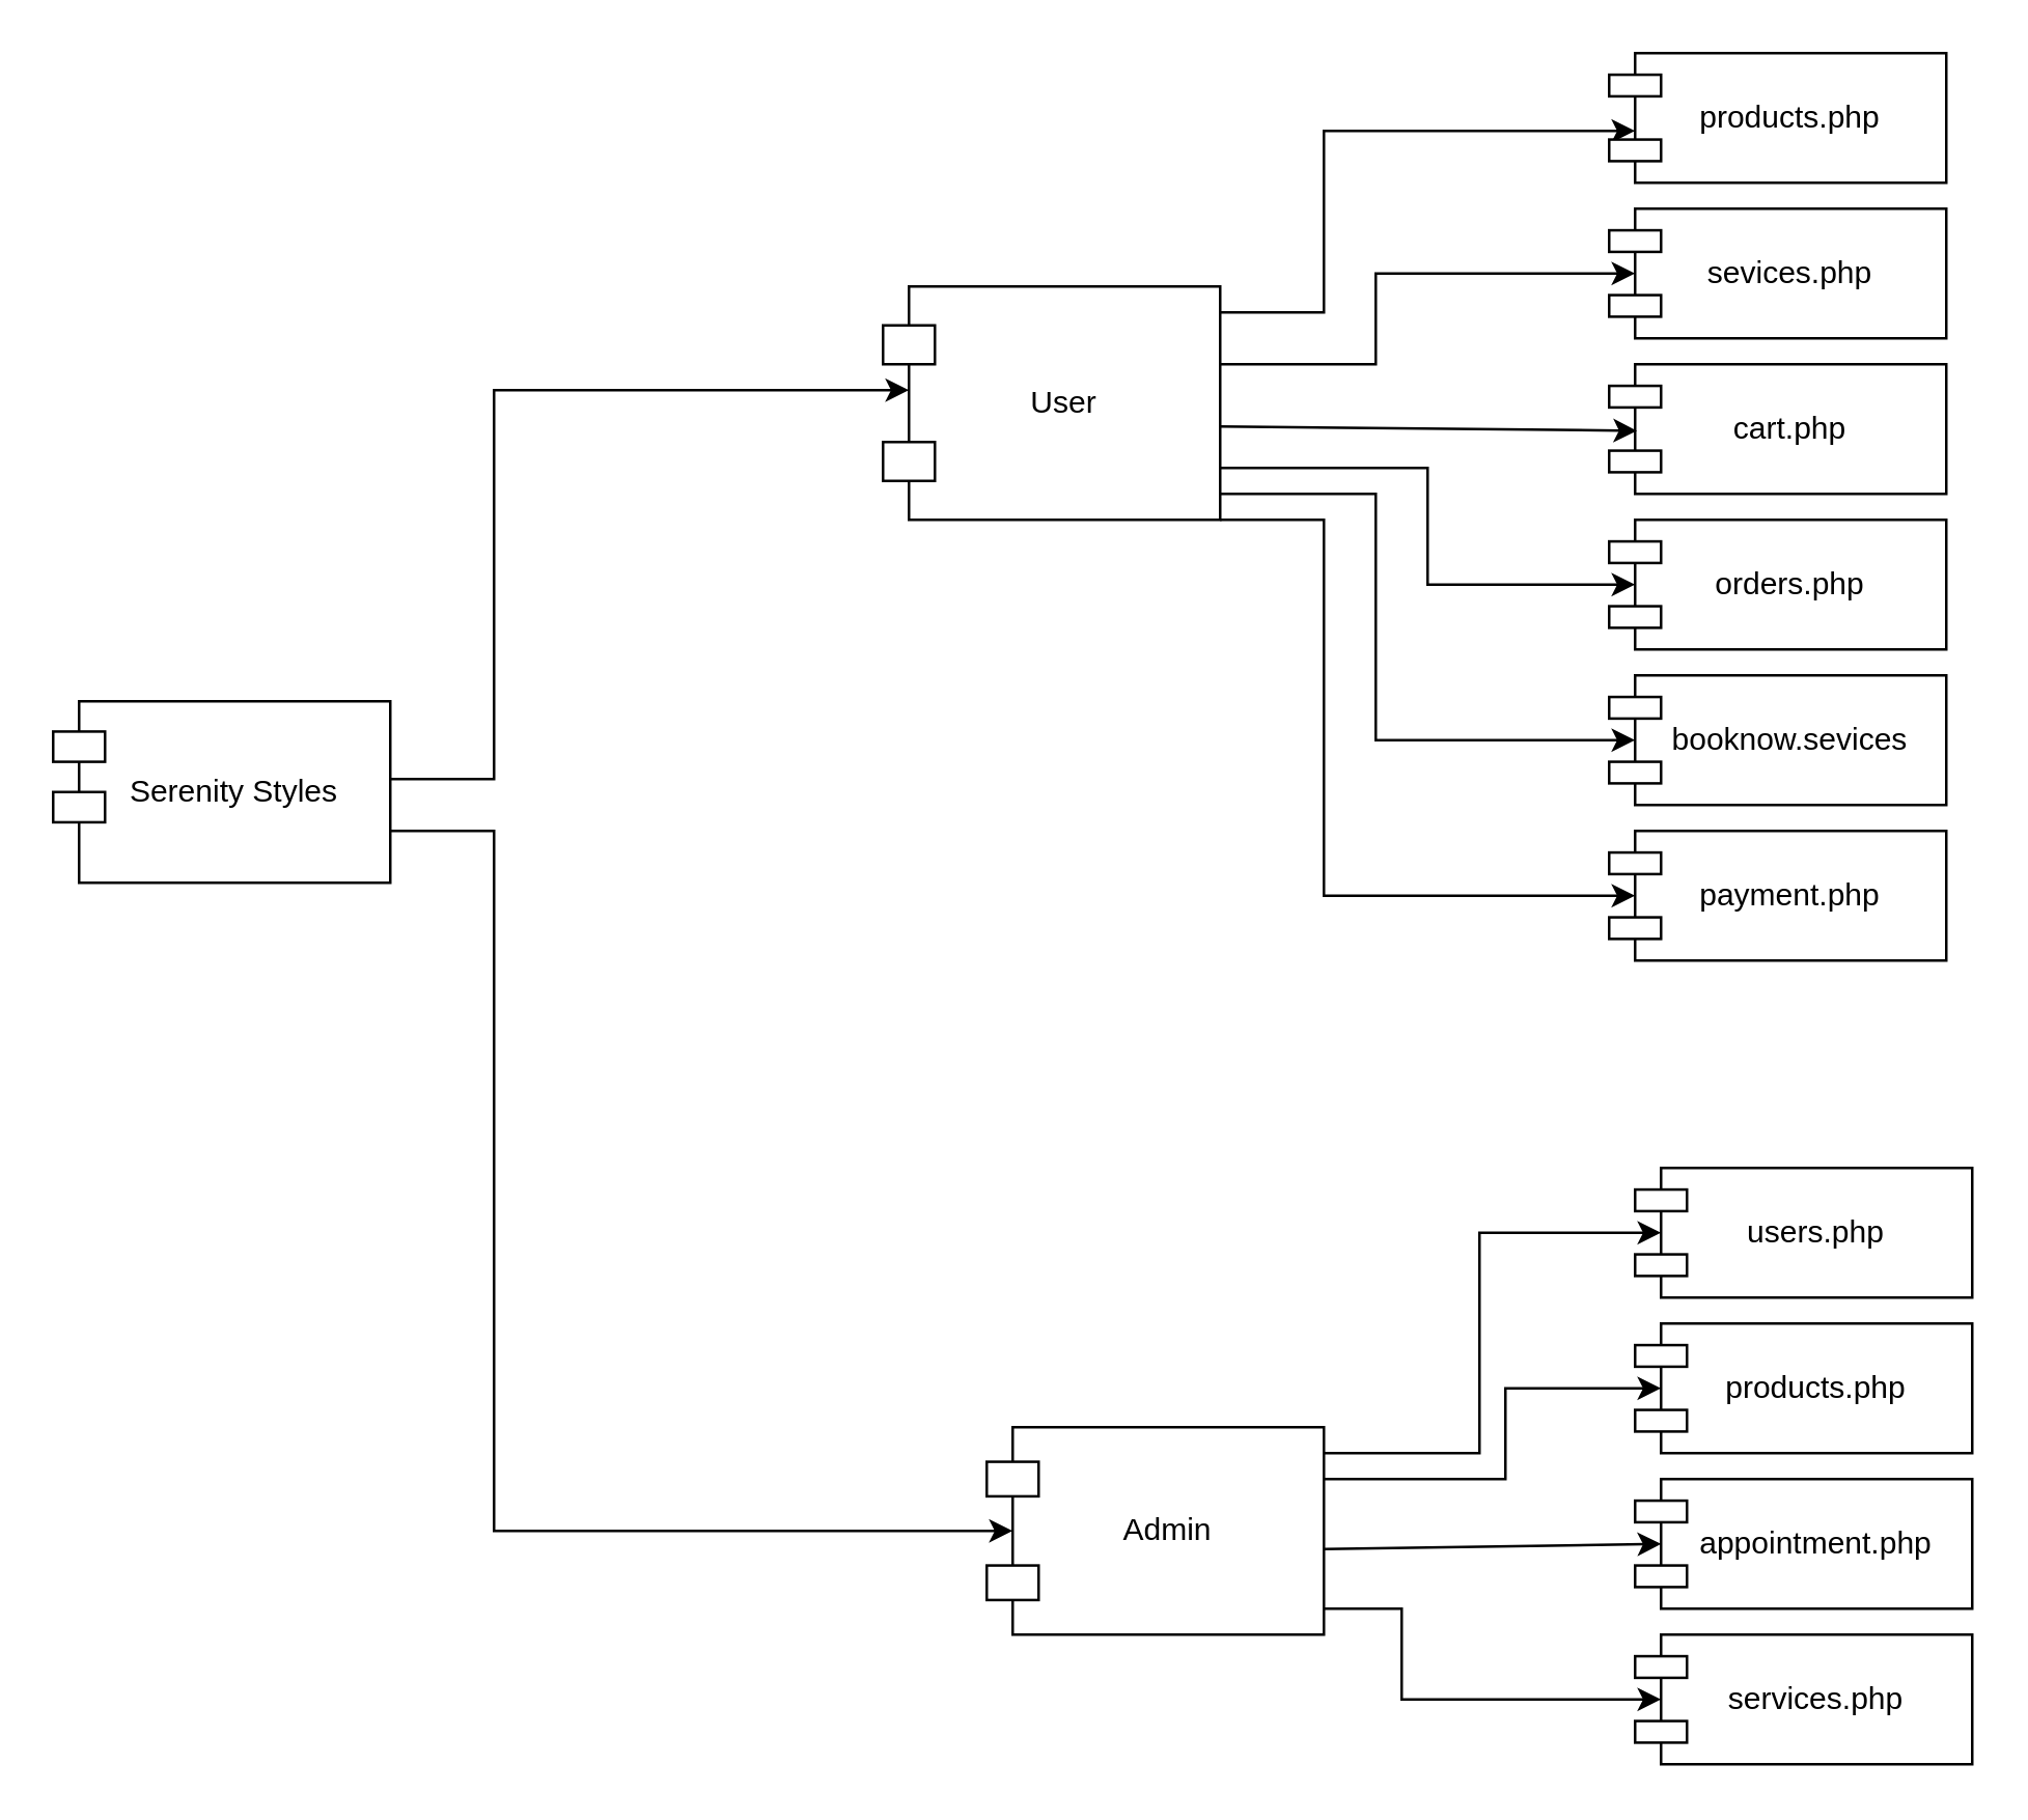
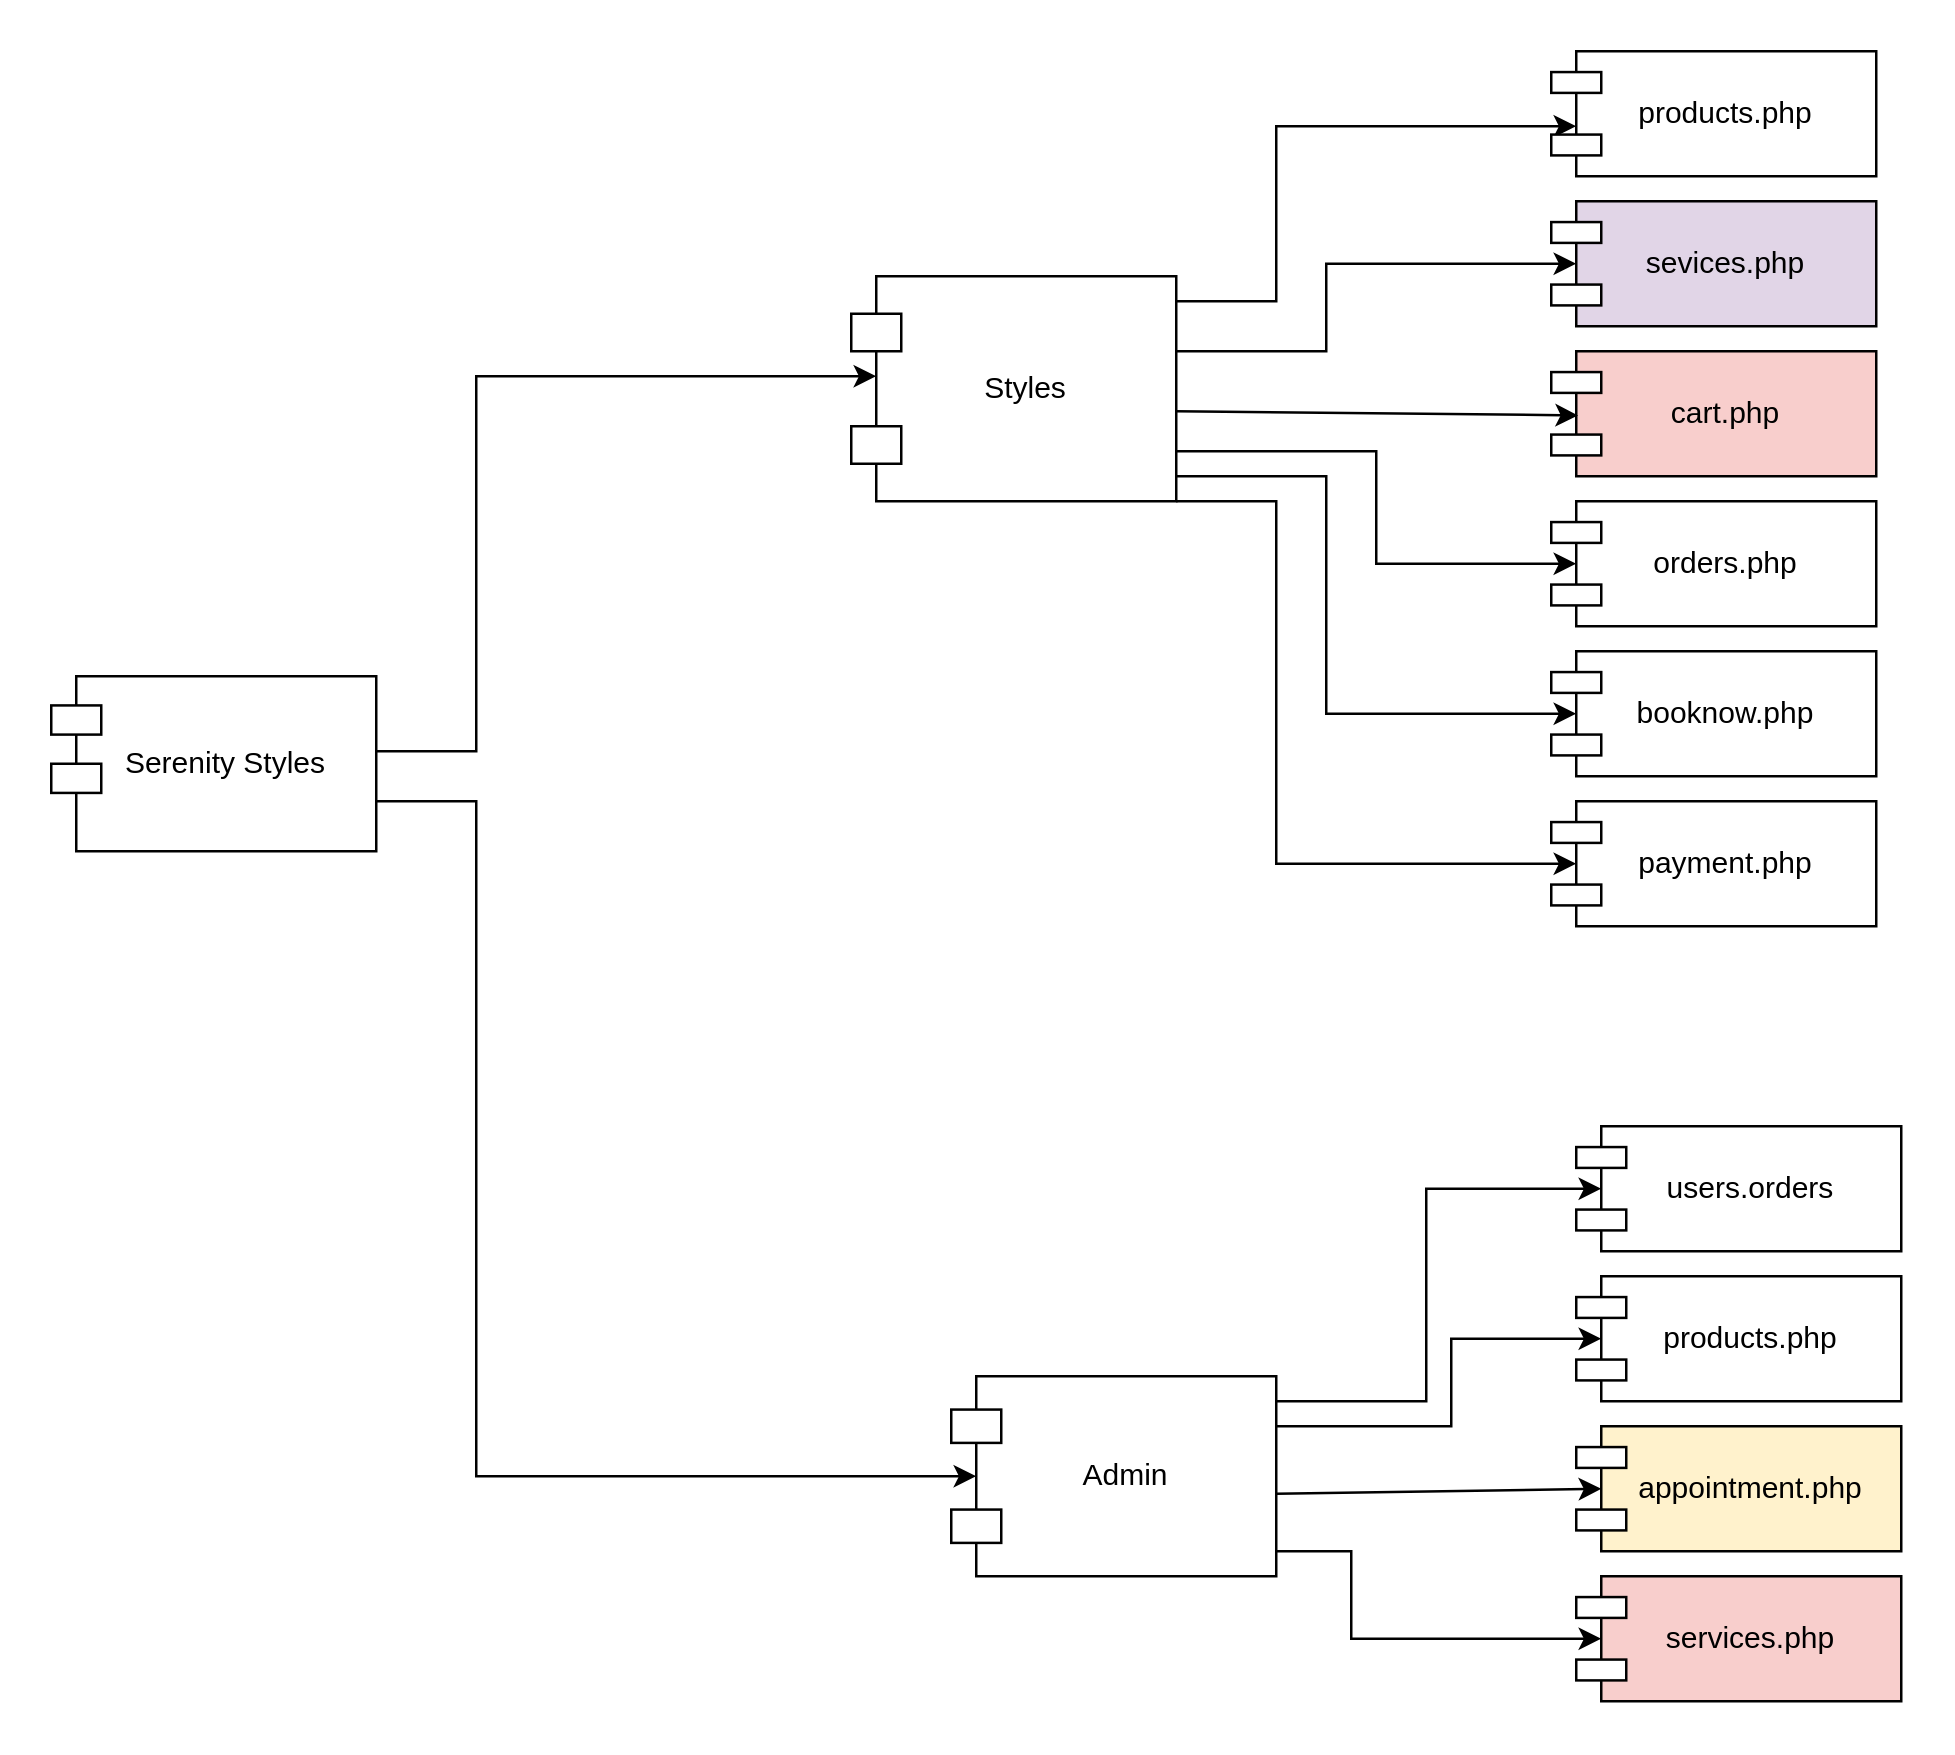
- <mxCell id="22" value="sevices.php" style="rounded=0;whiteSpace=wrap;html=1;" vertex="1" parent="21"><mxGeometry x="10" width="120" height="50" as="geometry" /></mxCell>
+ <mxCell id="22" value="sevices.php" style="rounded=0;whiteSpace=wrap;html=1;fillColor=#e1d5e7;" vertex="1" parent="21"><mxGeometry x="10" width="120" height="50" as="geometry" /></mxCell>
- <mxCell id="7" value="User" style="rounded=0;whiteSpace=wrap;html=1;" vertex="1" parent="6"><mxGeometry x="10" width="120" height="90" as="geometry" /></mxCell>
+ <mxCell id="7" value="Styles" style="rounded=0;whiteSpace=wrap;html=1;" vertex="1" parent="6"><mxGeometry x="10" width="120" height="90" as="geometry" /></mxCell>
- <mxCell id="26" value="cart.php" style="rounded=0;whiteSpace=wrap;html=1;" vertex="1" parent="25"><mxGeometry x="10" width="120" height="50" as="geometry" /></mxCell>
+ <mxCell id="26" value="cart.php" style="rounded=0;whiteSpace=wrap;html=1;fillColor=#f8cecc;" vertex="1" parent="25"><mxGeometry x="10" width="120" height="50" as="geometry" /></mxCell>
- <mxCell id="36" value="booknow.sevices" style="rounded=0;whiteSpace=wrap;html=1;" vertex="1" parent="35"><mxGeometry x="10" width="120" height="50" as="geometry" /></mxCell>
+ <mxCell id="36" value="booknow.php" style="rounded=0;whiteSpace=wrap;html=1;" vertex="1" parent="35"><mxGeometry x="10" width="120" height="50" as="geometry" /></mxCell>
- <mxCell id="48" value="users.php" style="rounded=0;whiteSpace=wrap;html=1;" vertex="1" parent="47"><mxGeometry x="10" width="120" height="50" as="geometry" /></mxCell>
+ <mxCell id="48" value="users.orders" style="rounded=0;whiteSpace=wrap;html=1;" vertex="1" parent="47"><mxGeometry x="10" width="120" height="50" as="geometry" /></mxCell>
- <mxCell id="56" value="appointment.php" style="rounded=0;whiteSpace=wrap;html=1;" vertex="1" parent="55"><mxGeometry x="10" width="120" height="50" as="geometry" /></mxCell>
+ <mxCell id="56" value="appointment.php" style="rounded=0;whiteSpace=wrap;html=1;fillColor=#fff2cc;" vertex="1" parent="55"><mxGeometry x="10" width="120" height="50" as="geometry" /></mxCell>
- <mxCell id="60" value="services.php" style="rounded=0;whiteSpace=wrap;html=1;" vertex="1" parent="59"><mxGeometry x="10" width="120" height="50" as="geometry" /></mxCell>
+ <mxCell id="60" value="services.php" style="rounded=0;whiteSpace=wrap;html=1;fillColor=#f8cecc;" vertex="1" parent="59"><mxGeometry x="10" width="120" height="50" as="geometry" /></mxCell>
